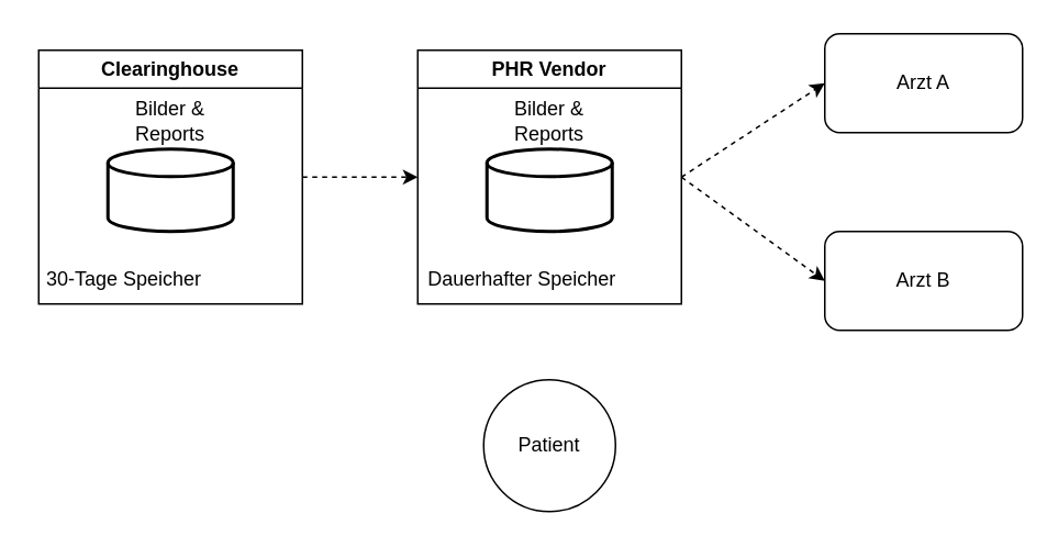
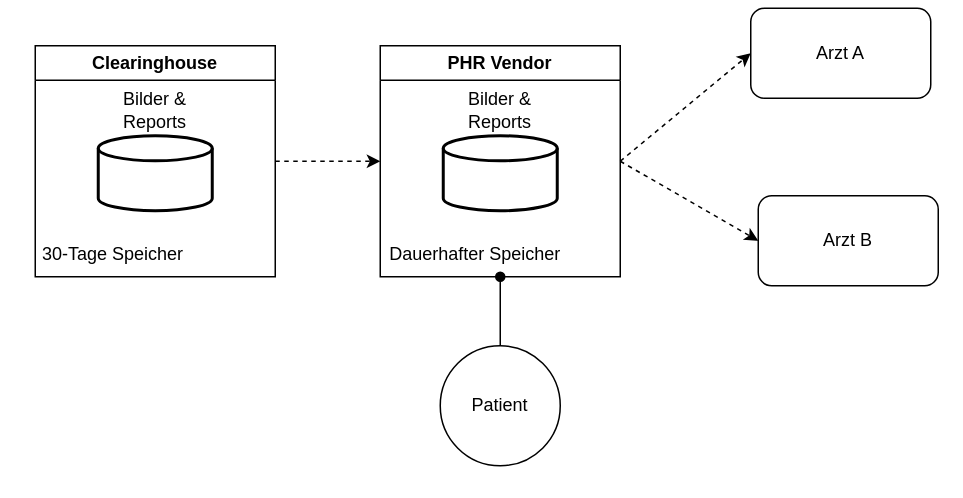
- <mxCell id="12" value="Arzt A" style="rounded=1;whiteSpace=wrap;html=1;" vertex="1" parent="1"><mxGeometry x="500" y="20" width="120" height="60" as="geometry" /></mxCell>
+ <mxCell id="12" value="Arzt A" style="rounded=1;whiteSpace=wrap;html=1;" vertex="1" parent="1"><mxGeometry x="500" y="5" width="120" height="60" as="geometry" /></mxCell>
- <mxCell id="13" value="Arzt B" style="rounded=1;whiteSpace=wrap;html=1;" vertex="1" parent="1"><mxGeometry x="500" y="140" width="120" height="60" as="geometry" /></mxCell>
+ <mxCell id="13" value="Arzt B" style="rounded=1;whiteSpace=wrap;html=1;" vertex="1" parent="1"><mxGeometry x="505" y="130" width="120" height="60" as="geometry" /></mxCell>
+ <mxCell id="14" value="" style="endArrow=none;html=1;endFill=1;startArrow=oval;startFill=1;edgeStyle=elbowEdgeStyle;elbow=vertical;exitX=0.5;exitY=1;exitDx=0;exitDy=0;" edge="1" parent="1" source="8" target="15"><mxGeometry width="160" relative="1" as="geometry"><mxPoint x="333" y="184" as="sourcePoint" /><mxPoint x="333" y="260" as="targetPoint" /></mxGeometry></mxCell>
